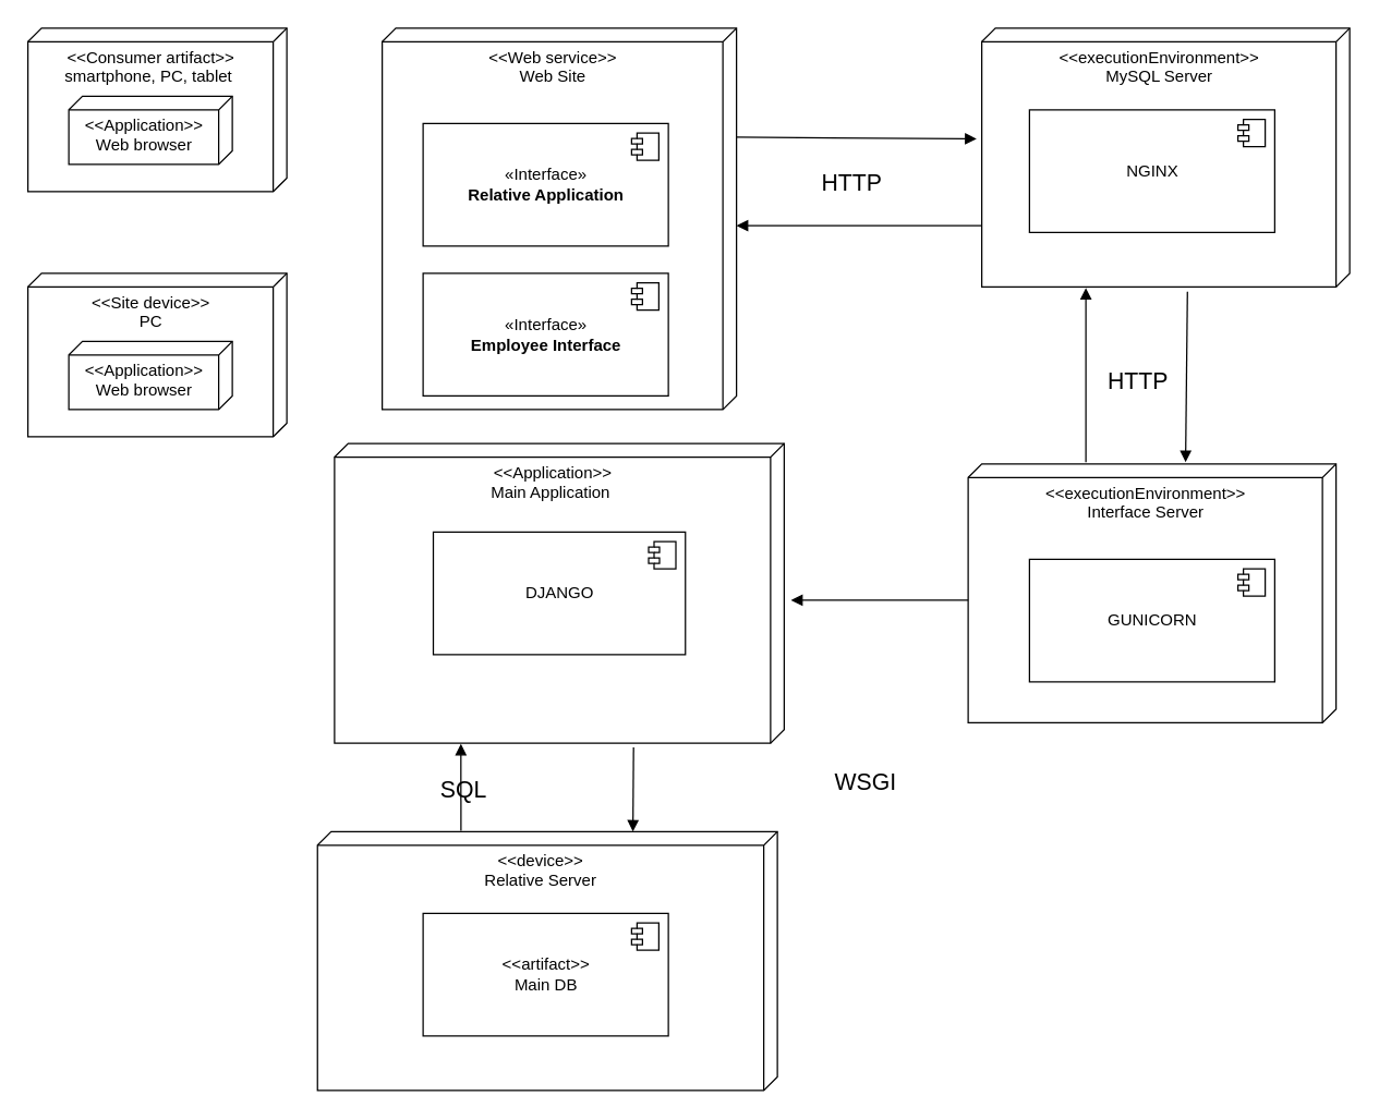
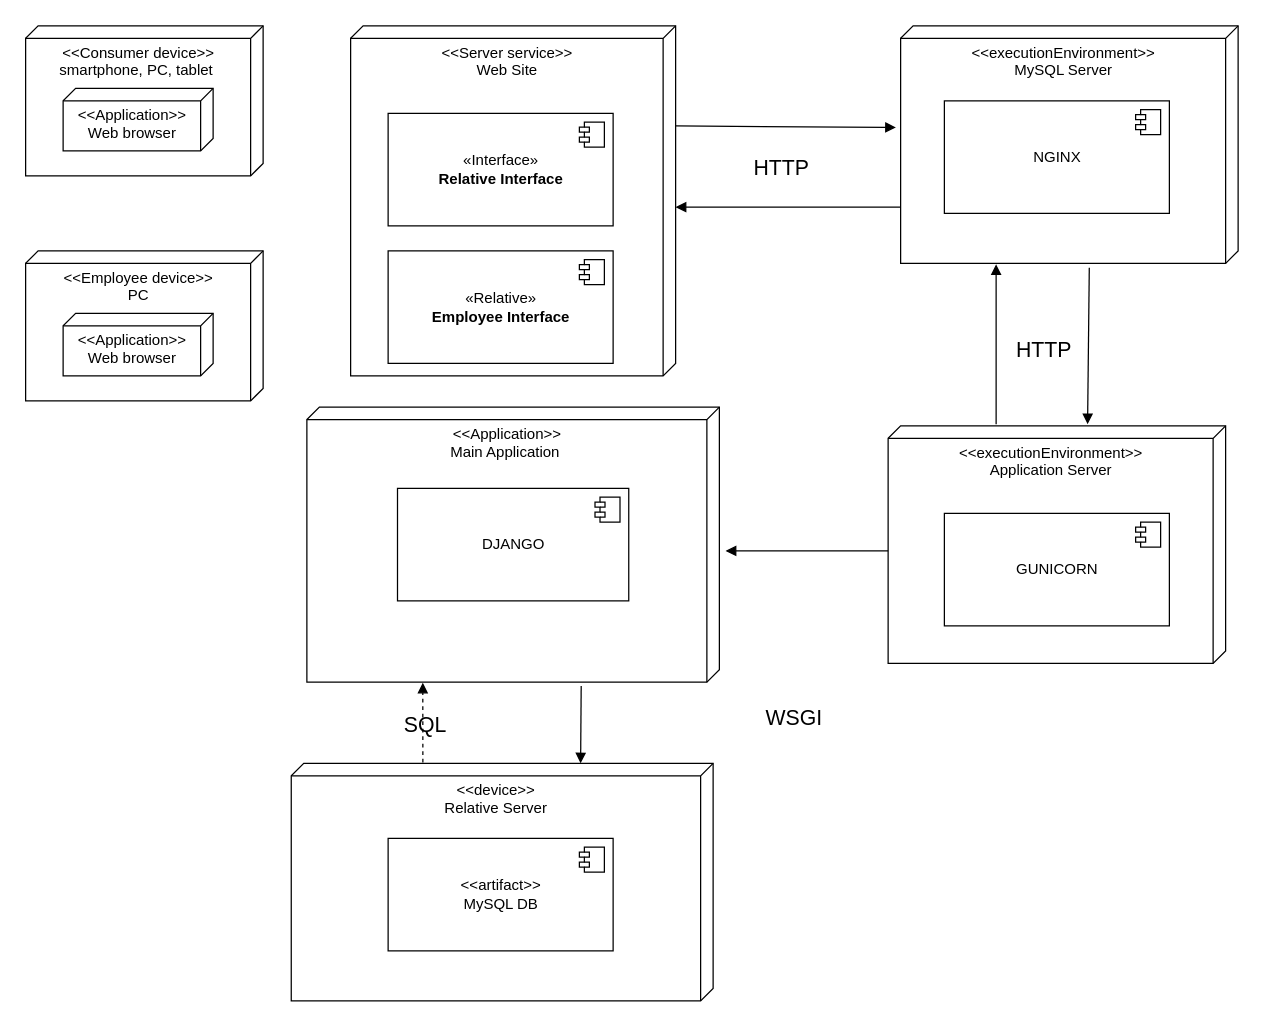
- <mxCell id="7" value="&amp;lt;&amp;lt;Consumer artifact&amp;gt;&amp;gt;&lt;br&gt;smartphone, PC, tablet&amp;nbsp;" style="verticalAlign=top;align=center;spacingTop=8;spacingLeft=2;spacingRight=12;shape=cube;size=10;direction=south;fontStyle=0;html=1;" vertex="1" parent="1"><mxGeometry x="20" y="20" width="190" height="120" as="geometry" /></mxCell>
+ <mxCell id="7" value="&amp;lt;&amp;lt;Consumer device&amp;gt;&amp;gt;&lt;br&gt;smartphone, PC, tablet&amp;nbsp;" style="verticalAlign=top;align=center;spacingTop=8;spacingLeft=2;spacingRight=12;shape=cube;size=10;direction=south;fontStyle=0;html=1;" vertex="1" parent="1"><mxGeometry x="20" y="20" width="190" height="120" as="geometry" /></mxCell>
- <mxCell id="2" value="&amp;lt;&amp;lt;Web service&amp;gt;&amp;gt;&lt;br&gt;Web Site" style="verticalAlign=top;align=center;spacingTop=8;spacingLeft=2;spacingRight=12;shape=cube;size=10;direction=south;fontStyle=0;html=1;" vertex="1" parent="1"><mxGeometry x="280" y="20" width="260" height="280" as="geometry" /></mxCell>
+ <mxCell id="2" value="&amp;lt;&amp;lt;Server service&amp;gt;&amp;gt;&lt;br&gt;Web Site" style="verticalAlign=top;align=center;spacingTop=8;spacingLeft=2;spacingRight=12;shape=cube;size=10;direction=south;fontStyle=0;html=1;" vertex="1" parent="1"><mxGeometry x="280" y="20" width="260" height="280" as="geometry" /></mxCell>
- <mxCell id="8" value="«Interface»&lt;br&gt;&lt;b&gt;Relative Application&lt;/b&gt;" style="html=1;dropTarget=0;align=center;" vertex="1" parent="1"><mxGeometry x="310" y="90" width="180" height="90" as="geometry" /></mxCell>
+ <mxCell id="8" value="«Interface»&lt;br&gt;&lt;b&gt;Relative Interface&lt;/b&gt;" style="html=1;dropTarget=0;align=center;" vertex="1" parent="1"><mxGeometry x="310" y="90" width="180" height="90" as="geometry" /></mxCell>
- <mxCell id="15" value="&amp;lt;&amp;lt;Site device&amp;gt;&amp;gt;&lt;br&gt;PC" style="verticalAlign=top;align=center;spacingTop=8;spacingLeft=2;spacingRight=12;shape=cube;size=10;direction=south;fontStyle=0;html=1;" vertex="1" parent="1"><mxGeometry x="20" y="200" width="190" height="120" as="geometry" /></mxCell>
+ <mxCell id="15" value="&amp;lt;&amp;lt;Employee device&amp;gt;&amp;gt;&lt;br&gt;PC" style="verticalAlign=top;align=center;spacingTop=8;spacingLeft=2;spacingRight=12;shape=cube;size=10;direction=south;fontStyle=0;html=1;" vertex="1" parent="1"><mxGeometry x="20" y="200" width="190" height="120" as="geometry" /></mxCell>
- <mxCell id="10" value="«Interface»&lt;br&gt;&lt;b&gt;Employee Interface&lt;/b&gt;" style="html=1;dropTarget=0;align=center;" vertex="1" parent="1"><mxGeometry x="310" y="200" width="180" height="90" as="geometry" /></mxCell>
+ <mxCell id="10" value="«Relative»&lt;br&gt;&lt;b&gt;Employee Interface&lt;/b&gt;" style="html=1;dropTarget=0;align=center;" vertex="1" parent="1"><mxGeometry x="310" y="200" width="180" height="90" as="geometry" /></mxCell>
- <mxCell id="5" value="&amp;lt;&amp;lt;executionEnvironment&amp;gt;&amp;gt;&lt;br&gt;Interface Server" style="verticalAlign=top;align=center;spacingTop=8;spacingLeft=2;spacingRight=12;shape=cube;size=10;direction=south;fontStyle=0;html=1;" vertex="1" parent="1"><mxGeometry x="710" y="340" width="270" height="190" as="geometry" /></mxCell>
+ <mxCell id="5" value="&amp;lt;&amp;lt;executionEnvironment&amp;gt;&amp;gt;&lt;br&gt;Application Server" style="verticalAlign=top;align=center;spacingTop=8;spacingLeft=2;spacingRight=12;shape=cube;size=10;direction=south;fontStyle=0;html=1;" vertex="1" parent="1"><mxGeometry x="710" y="340" width="270" height="190" as="geometry" /></mxCell>
- <mxCell id="33" value="" style="endArrow=block;startArrow=none;endFill=1;startFill=0;html=1;exitX=-0.004;exitY=0.688;exitDx=0;exitDy=0;exitPerimeter=0;entryX=1.002;entryY=0.719;entryDx=0;entryDy=0;entryPerimeter=0;" edge="1" parent="1" source="6" target="3"><mxGeometry width="160" relative="1" as="geometry"><mxPoint x="474.45" y="558.08" as="sourcePoint" /><mxPoint x="474" y="620" as="targetPoint" /></mxGeometry></mxCell>
+ <mxCell id="33" value="" style="endArrow=block;startArrow=none;endFill=1;startFill=0;html=1;exitX=-0.004;exitY=0.688;exitDx=0;exitDy=0;exitPerimeter=0;entryX=1.002;entryY=0.719;entryDx=0;entryDy=0;entryPerimeter=0;dashed=1;" edge="1" parent="1" source="6" target="3"><mxGeometry width="160" relative="1" as="geometry"><mxPoint x="474.45" y="558.08" as="sourcePoint" /><mxPoint x="474" y="620" as="targetPoint" /></mxGeometry></mxCell>
- <mxCell id="31" value="&amp;lt;&amp;lt;artifact&amp;gt;&amp;gt;&lt;br&gt;Main DB" style="html=1;dropTarget=0;align=center;" vertex="1" parent="1"><mxGeometry x="310" y="670" width="180" height="90" as="geometry" /></mxCell>
+ <mxCell id="31" value="&amp;lt;&amp;lt;artifact&amp;gt;&amp;gt;&lt;br&gt;MySQL DB" style="html=1;dropTarget=0;align=center;" vertex="1" parent="1"><mxGeometry x="310" y="670" width="180" height="90" as="geometry" /></mxCell>
